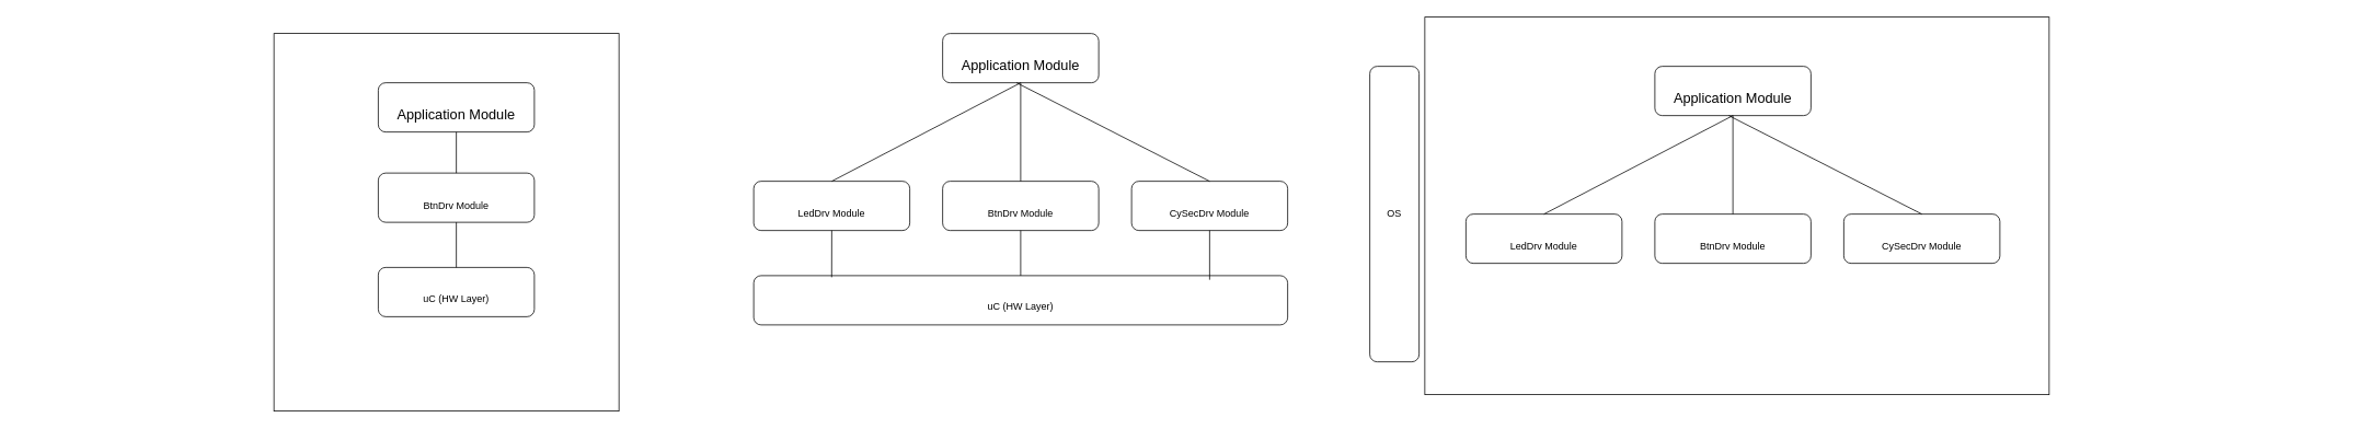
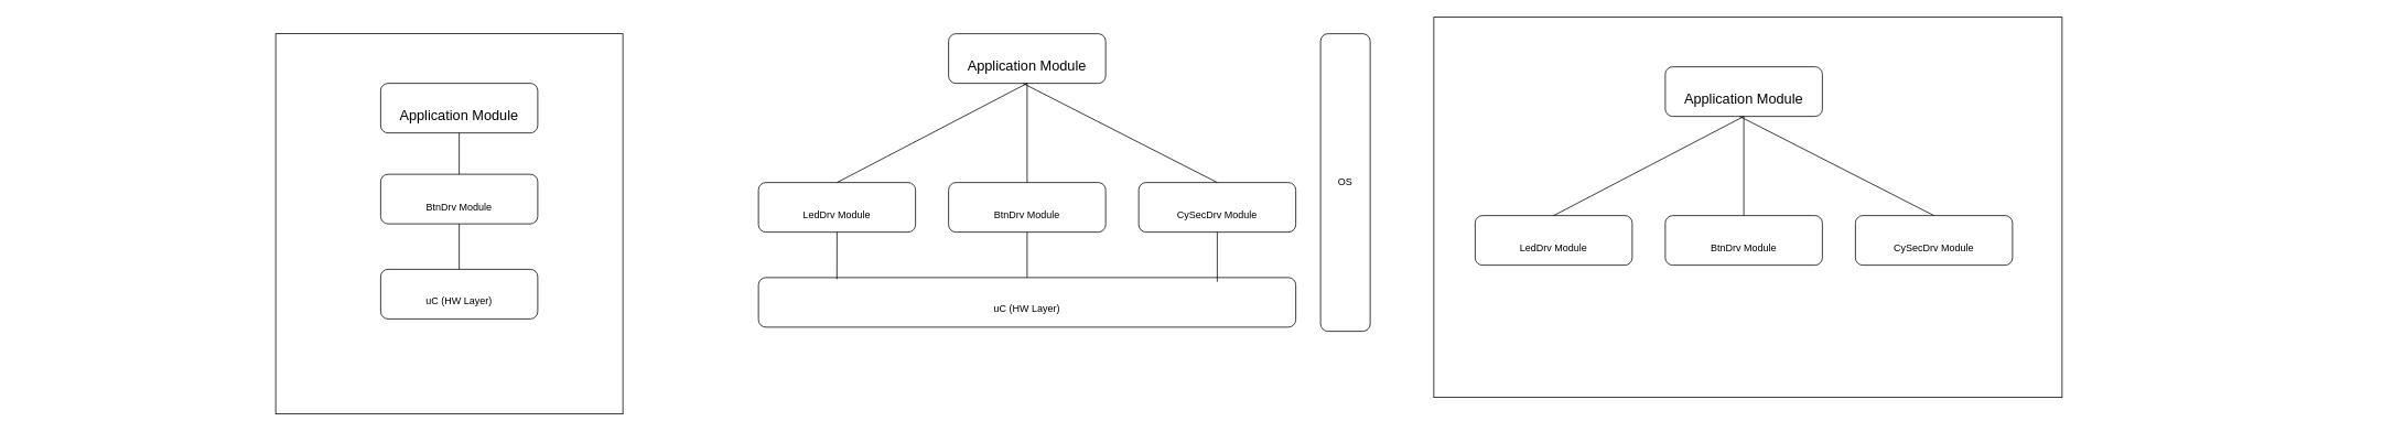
- <mxCell id="8" value="OS" style="rounded=1;whiteSpace=wrap;html=1;" parent="1" vertex="1"><mxGeometry x="1354" y="80" width="60" height="360" as="geometry" /></mxCell>
+ <mxCell id="8" value="OS" style="rounded=1;whiteSpace=wrap;html=1;" parent="1" vertex="1"><mxGeometry x="1284" y="40" width="60" height="360" as="geometry" /></mxCell>
